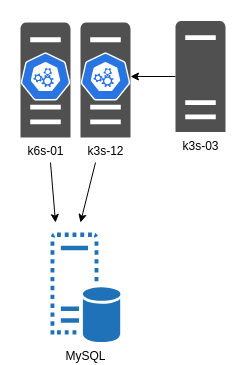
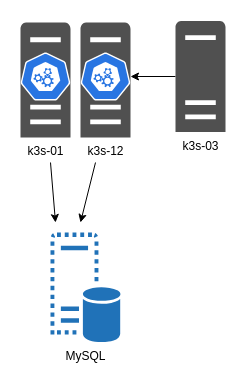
- <mxCell id="6" value="k6s-01&lt;br&gt;" style="sketch=0;pointerEvents=1;shadow=0;dashed=0;html=1;strokeColor=none;fillColor=#505050;labelPosition=center;verticalLabelPosition=bottom;verticalAlign=top;outlineConnect=0;align=center;shape=mxgraph.office.servers.server_generic;" vertex="1" parent="5"><mxGeometry width="50" height="115" as="geometry" /></mxCell>
+ <mxCell id="6" value="k3s-01&lt;br&gt;" style="sketch=0;pointerEvents=1;shadow=0;dashed=0;html=1;strokeColor=none;fillColor=#505050;labelPosition=center;verticalLabelPosition=bottom;verticalAlign=top;outlineConnect=0;align=center;shape=mxgraph.office.servers.server_generic;" vertex="1" parent="5"><mxGeometry width="50" height="115" as="geometry" /></mxCell>
